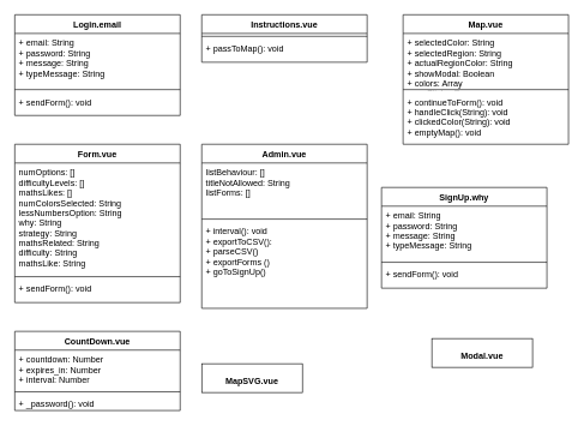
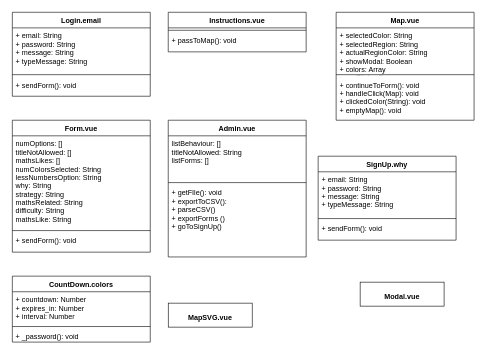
- <mxCell id="12" value="+ continueToForm(): void&#10;+ handleClick(String): void&#10;+ clickedColor(String): void&#10;+ emptyMap(): void&#10;" style="text;strokeColor=none;fillColor=none;align=left;verticalAlign=top;spacingLeft=4;spacingRight=4;overflow=hidden;rotatable=0;points=[[0,0.5],[1,0.5]];portConstraint=eastwest;" vertex="1" parent="9"><mxGeometry y="108" width="230" height="72" as="geometry" /></mxCell>
+ <mxCell id="12" value="+ continueToForm(): void&#10;+ handleClick(Map): void&#10;+ clickedColor(String): void&#10;+ emptyMap(): void&#10;" style="text;strokeColor=none;fillColor=none;align=left;verticalAlign=top;spacingLeft=4;spacingRight=4;overflow=hidden;rotatable=0;points=[[0,0.5],[1,0.5]];portConstraint=eastwest;" vertex="1" parent="9"><mxGeometry y="108" width="230" height="72" as="geometry" /></mxCell>
- <mxCell id="14" value=" numOptions: []&#10;      difficultyLevels: []&#10;      mathsLikes: []&#10;      numColorsSelected: String&#10;      lessNumbersOption: String&#10;      why: String&#10;      strategy: String&#10;      mathsRelated: String&#10;      difficulty: String&#10;      mathsLike: String" style="text;strokeColor=none;fillColor=none;align=left;verticalAlign=top;spacingLeft=4;spacingRight=4;overflow=hidden;rotatable=0;points=[[0,0.5],[1,0.5]];portConstraint=eastwest;" vertex="1" parent="13"><mxGeometry y="26" width="230" height="154" as="geometry" /></mxCell>
+ <mxCell id="14" value=" numOptions: []&#10;      titleNotAllowed: []&#10;      mathsLikes: []&#10;      numColorsSelected: String&#10;      lessNumbersOption: String&#10;      why: String&#10;      strategy: String&#10;      mathsRelated: String&#10;      difficulty: String&#10;      mathsLike: String" style="text;strokeColor=none;fillColor=none;align=left;verticalAlign=top;spacingLeft=4;spacingRight=4;overflow=hidden;rotatable=0;points=[[0,0.5],[1,0.5]];portConstraint=eastwest;" vertex="1" parent="13"><mxGeometry y="26" width="230" height="154" as="geometry" /></mxCell>
- <mxCell id="20" value="+ interval(): void&#10;+ exportToCSV(): &#10;+ parseCSV()&#10;+ exportForms ()&#10;+ goToSignUp()&#10;" style="text;strokeColor=none;fillColor=none;align=left;verticalAlign=top;spacingLeft=4;spacingRight=4;overflow=hidden;rotatable=0;points=[[0,0.5],[1,0.5]];portConstraint=eastwest;" vertex="1" parent="17"><mxGeometry y="108" width="230" height="120" as="geometry" /></mxCell>
+ <mxCell id="20" value="+ getFIle(): void&#10;+ exportToCSV(): &#10;+ parseCSV()&#10;+ exportForms ()&#10;+ goToSignUp()&#10;" style="text;strokeColor=none;fillColor=none;align=left;verticalAlign=top;spacingLeft=4;spacingRight=4;overflow=hidden;rotatable=0;points=[[0,0.5],[1,0.5]];portConstraint=eastwest;" vertex="1" parent="17"><mxGeometry y="108" width="230" height="120" as="geometry" /></mxCell>
- <mxCell id="25" value="CountDown.vue" style="swimlane;fontStyle=1;align=center;verticalAlign=top;childLayout=stackLayout;horizontal=1;startSize=26;horizontalStack=0;resizeParent=1;resizeParentMax=0;resizeLast=0;collapsible=1;marginBottom=0;" vertex="1" parent="1"><mxGeometry x="20" y="460" width="230" height="110" as="geometry" /></mxCell>
+ <mxCell id="25" value="CountDown.colors" style="swimlane;fontStyle=1;align=center;verticalAlign=top;childLayout=stackLayout;horizontal=1;startSize=26;horizontalStack=0;resizeParent=1;resizeParentMax=0;resizeLast=0;collapsible=1;marginBottom=0;" vertex="1" parent="1"><mxGeometry x="20" y="460" width="230" height="110" as="geometry" /></mxCell>
